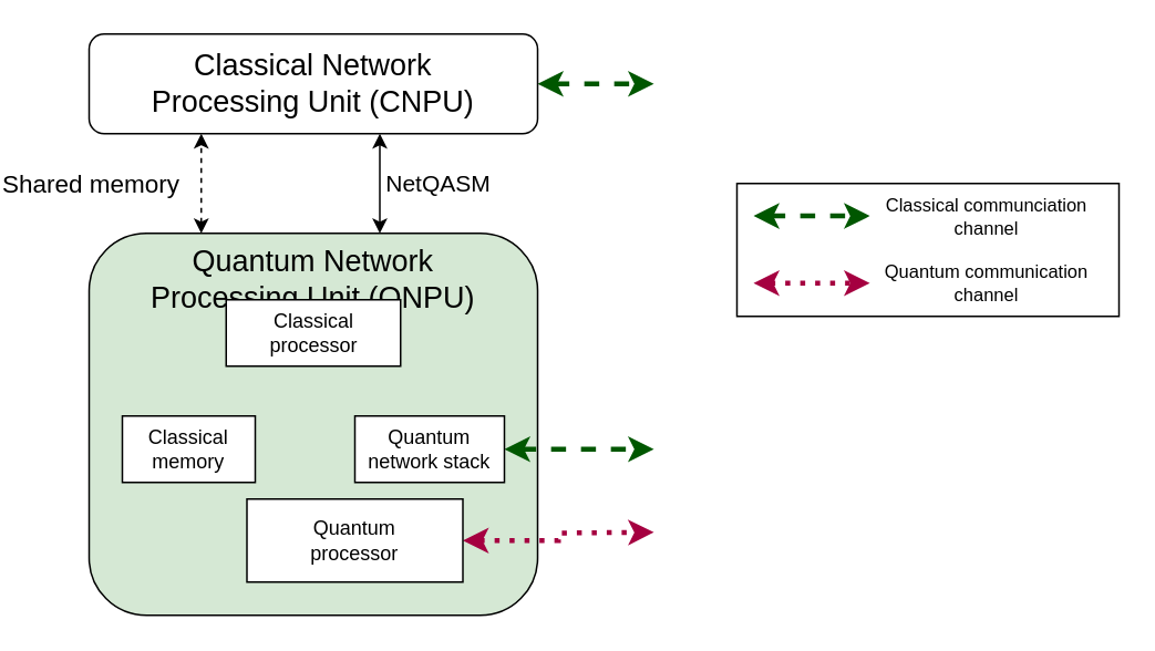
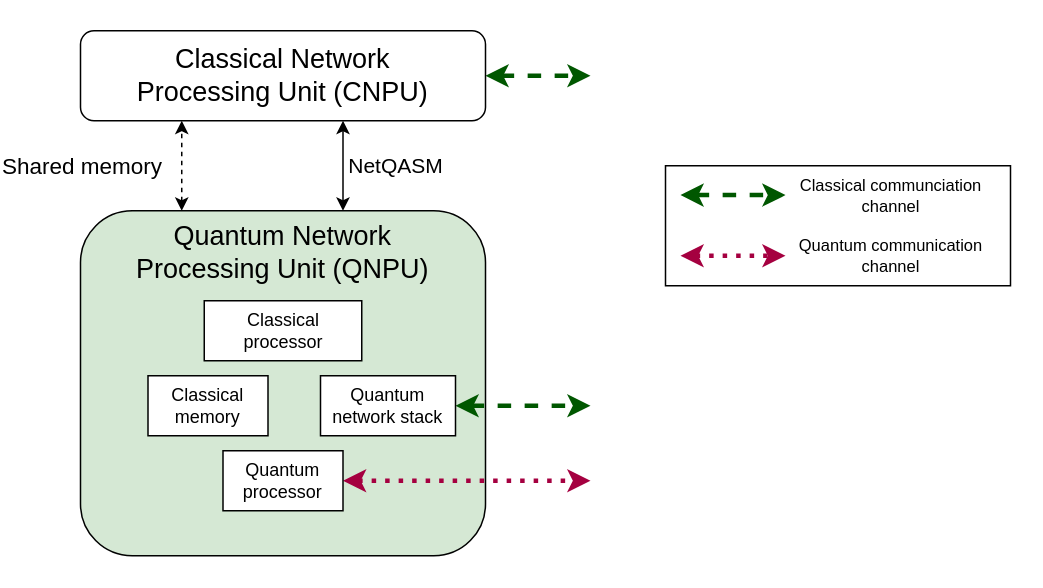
- <mxCell id="5" value="Classical&lt;br&gt;processor" style="rounded=0;whiteSpace=wrap;html=1;" parent="1" vertex="1"><mxGeometry x="102.5" y="180" width="105" height="40" as="geometry" /></mxCell>
+ <mxCell id="5" value="Classical&lt;br&gt;processor" style="rounded=0;whiteSpace=wrap;html=1;" parent="1" vertex="1"><mxGeometry x="102.5" y="200" width="105" height="40" as="geometry" /></mxCell>
- <mxCell id="6" value="Classical&lt;br&gt;memory" style="rounded=0;whiteSpace=wrap;html=1;" parent="1" vertex="1"><mxGeometry x="40" y="250" width="80" height="40" as="geometry" /></mxCell>
+ <mxCell id="6" value="Classical&lt;br&gt;memory" style="rounded=0;whiteSpace=wrap;html=1;" parent="1" vertex="1"><mxGeometry x="65" y="250" width="80" height="40" as="geometry" /></mxCell>
- <mxCell id="10" value="Quantum&lt;br&gt;processor" style="rounded=0;whiteSpace=wrap;html=1;" parent="1" vertex="1"><mxGeometry x="115" y="300" width="130" height="50" as="geometry" /></mxCell>
+ <mxCell id="10" value="Quantum&lt;br&gt;processor" style="rounded=0;whiteSpace=wrap;html=1;" parent="1" vertex="1"><mxGeometry x="115" y="300" width="80" height="40" as="geometry" /></mxCell>
